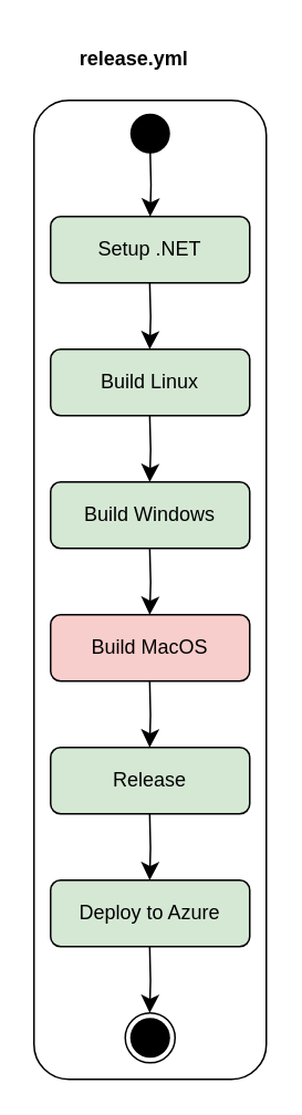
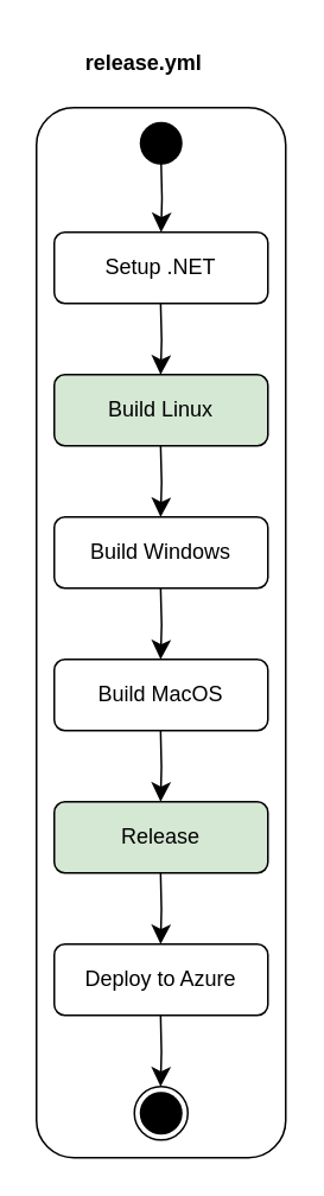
- <mxCell id="8" value="&lt;font&gt;Setup .NET&lt;/font&gt;" style="rounded=1;whiteSpace=wrap;html=1;fontSize=12;glass=0;strokeWidth=1;shadow=0;fillColor=#d5e8d4;" vertex="1" parent="1"><mxGeometry x="30" y="130" width="120" height="40" as="geometry" /></mxCell>
+ <mxCell id="8" value="&lt;font&gt;Setup .NET&lt;/font&gt;" style="rounded=1;whiteSpace=wrap;html=1;fontSize=12;glass=0;strokeWidth=1;shadow=0;" vertex="1" parent="1"><mxGeometry x="30" y="130" width="120" height="40" as="geometry" /></mxCell>
- <mxCell id="10" value="Build Windows" style="rounded=1;whiteSpace=wrap;html=1;fontSize=12;glass=0;strokeWidth=1;shadow=0;fillColor=#d5e8d4;" vertex="1" parent="1"><mxGeometry x="30" y="290" width="120" height="40" as="geometry" /></mxCell>
+ <mxCell id="10" value="Build Windows" style="rounded=1;whiteSpace=wrap;html=1;fontSize=12;glass=0;strokeWidth=1;shadow=0;" vertex="1" parent="1"><mxGeometry x="30" y="290" width="120" height="40" as="geometry" /></mxCell>
- <mxCell id="11" value="Build MacOS" style="rounded=1;whiteSpace=wrap;html=1;fontSize=12;glass=0;strokeWidth=1;shadow=0;fillColor=#f8cecc;" vertex="1" parent="1"><mxGeometry x="30" y="370" width="120" height="40" as="geometry" /></mxCell>
+ <mxCell id="11" value="Build MacOS" style="rounded=1;whiteSpace=wrap;html=1;fontSize=12;glass=0;strokeWidth=1;shadow=0;" vertex="1" parent="1"><mxGeometry x="30" y="370" width="120" height="40" as="geometry" /></mxCell>
- <mxCell id="19" value="Deploy to Azure" style="rounded=1;whiteSpace=wrap;html=1;fontSize=12;glass=0;strokeWidth=1;shadow=0;fillColor=#d5e8d4;" vertex="1" parent="1"><mxGeometry x="30" y="530" width="120" height="40" as="geometry" /></mxCell>
+ <mxCell id="19" value="Deploy to Azure" style="rounded=1;whiteSpace=wrap;html=1;fontSize=12;glass=0;strokeWidth=1;shadow=0;" vertex="1" parent="1"><mxGeometry x="30" y="530" width="120" height="40" as="geometry" /></mxCell>
